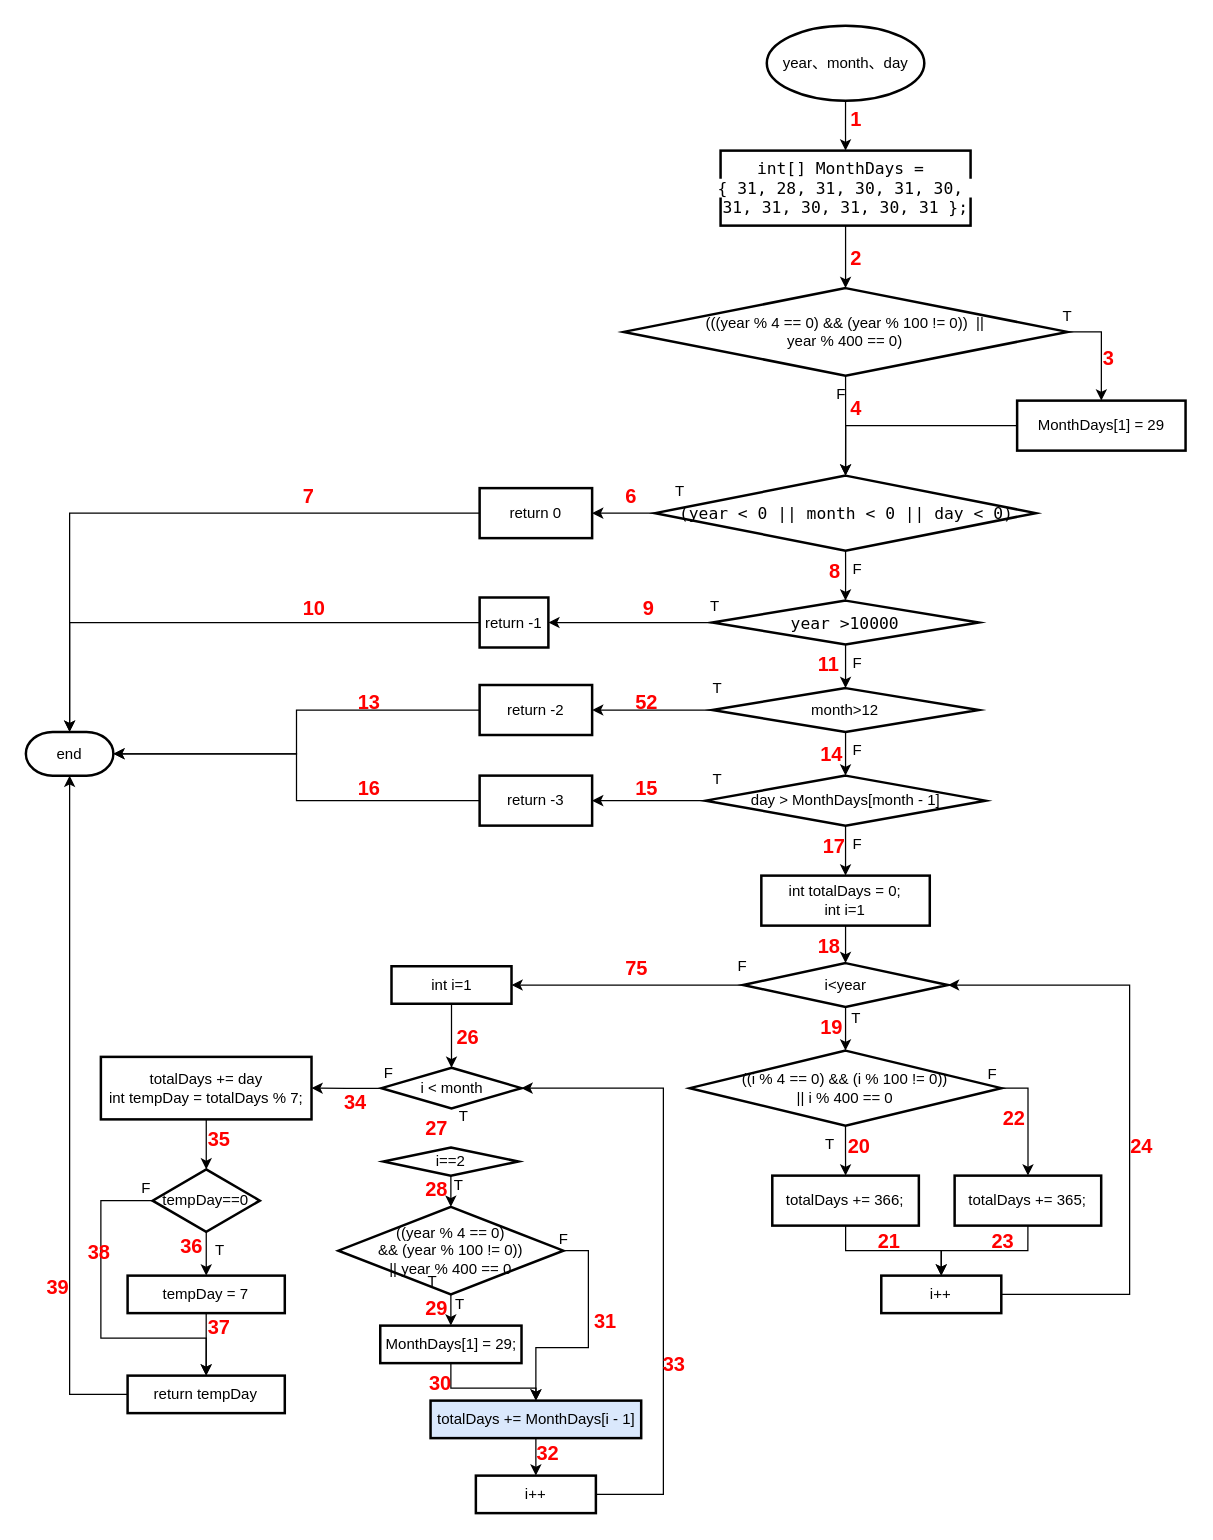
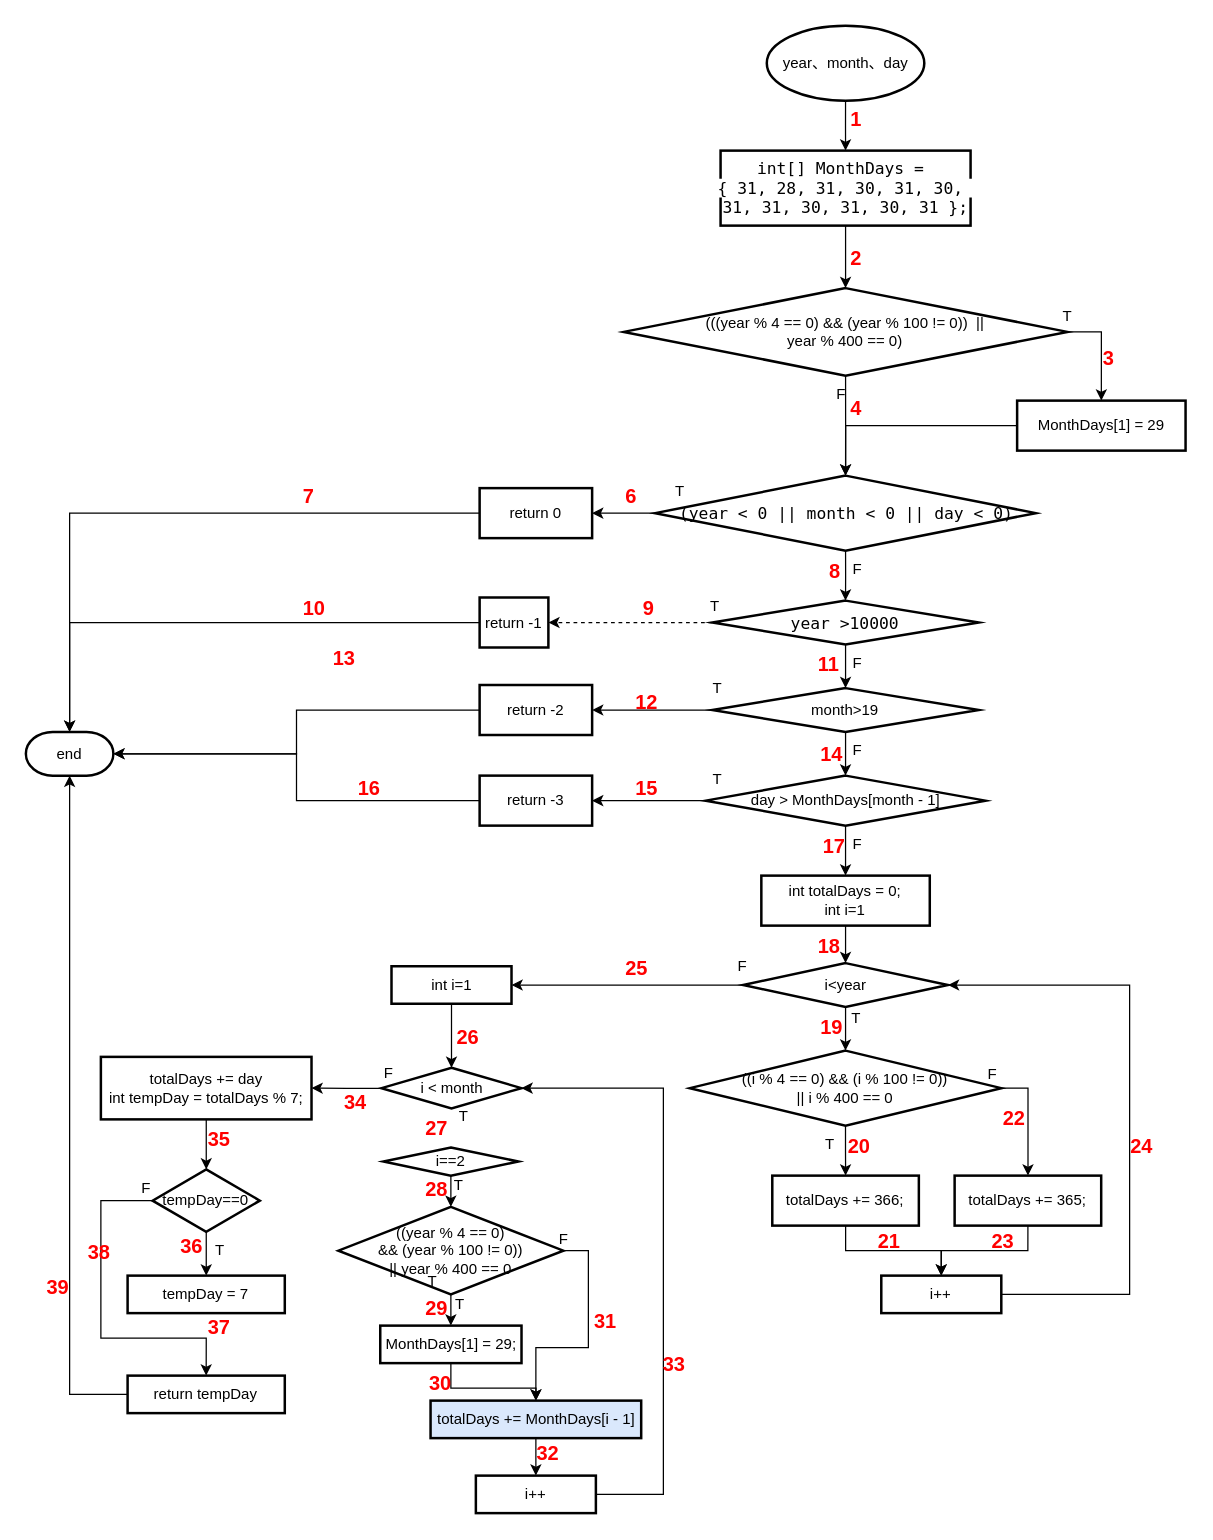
- <mxCell id="17" style="edgeStyle=orthogonalEdgeStyle;rounded=0;orthogonalLoop=1;jettySize=auto;html=1;exitX=0;exitY=0.5;exitDx=0;exitDy=0;exitPerimeter=0;entryX=1;entryY=0.5;entryDx=0;entryDy=0;" parent="1" source="18" target="19" edge="1"><mxGeometry relative="1" as="geometry" /></mxCell>
+ <mxCell id="17" style="edgeStyle=orthogonalEdgeStyle;rounded=0;orthogonalLoop=1;jettySize=auto;html=1;exitX=0;exitY=0.5;exitDx=0;exitDy=0;exitPerimeter=0;entryX=1;entryY=0.5;entryDx=0;entryDy=0;dashed=1;" parent="1" source="18" target="19" edge="1"><mxGeometry relative="1" as="geometry" /></mxCell>
- <mxCell id="102" value="&lt;font style=&quot;font-size: 16px;&quot; color=&quot;#FF0000&quot;&gt;&lt;b&gt;52&lt;/b&gt;&lt;/font&gt;" style="text;whiteSpace=wrap;html=1;" parent="1" vertex="1"><mxGeometry x="506" y="545" width="22" height="30" as="geometry" /></mxCell>
+ <mxCell id="102" value="&lt;font style=&quot;font-size: 16px;&quot; color=&quot;#FF0000&quot;&gt;&lt;b&gt;12&lt;/b&gt;&lt;/font&gt;" style="text;whiteSpace=wrap;html=1;" parent="1" vertex="1"><mxGeometry x="506" y="545" width="22" height="30" as="geometry" /></mxCell>
- <mxCell id="103" value="&lt;font style=&quot;font-size: 16px;&quot; color=&quot;#FF0000&quot;&gt;&lt;b&gt;13&lt;/b&gt;&lt;/font&gt;" style="text;whiteSpace=wrap;html=1;" parent="1" vertex="1"><mxGeometry x="284.01" y="545" width="22" height="30" as="geometry" /></mxCell>
+ <mxCell id="103" value="&lt;font style=&quot;font-size: 16px;&quot; color=&quot;#FF0000&quot;&gt;&lt;b&gt;13&lt;/b&gt;&lt;/font&gt;" style="text;whiteSpace=wrap;html=1;" parent="1" vertex="1"><mxGeometry x="264.01" y="510" width="22" height="30" as="geometry" /></mxCell>
- <mxCell id="21" value="month&amp;gt;12" style="strokeWidth=2;html=1;shape=mxgraph.flowchart.decision;whiteSpace=wrap;" parent="1" vertex="1"><mxGeometry x="569.12" y="550" width="213.25" height="35" as="geometry" /></mxCell>
+ <mxCell id="21" value="month&amp;gt;19" style="strokeWidth=2;html=1;shape=mxgraph.flowchart.decision;whiteSpace=wrap;" parent="1" vertex="1"><mxGeometry x="569.12" y="550" width="213.25" height="35" as="geometry" /></mxCell>
- <mxCell id="112" value="&lt;font style=&quot;font-size: 16px;&quot; color=&quot;#FF0000&quot;&gt;&lt;b&gt;75&lt;/b&gt;&lt;/font&gt;" style="text;whiteSpace=wrap;html=1;" parent="1" vertex="1"><mxGeometry x="498.26" y="758" width="22" height="30" as="geometry" /></mxCell>
+ <mxCell id="112" value="&lt;font style=&quot;font-size: 16px;&quot; color=&quot;#FF0000&quot;&gt;&lt;b&gt;25&lt;/b&gt;&lt;/font&gt;" style="text;whiteSpace=wrap;html=1;" parent="1" vertex="1"><mxGeometry x="498.26" y="758" width="22" height="30" as="geometry" /></mxCell>
- <mxCell id="72" value="" style="edgeStyle=orthogonalEdgeStyle;rounded=0;orthogonalLoop=1;jettySize=auto;html=1;" parent="1" source="73" target="74" edge="1"><mxGeometry relative="1" as="geometry" /></mxCell>
